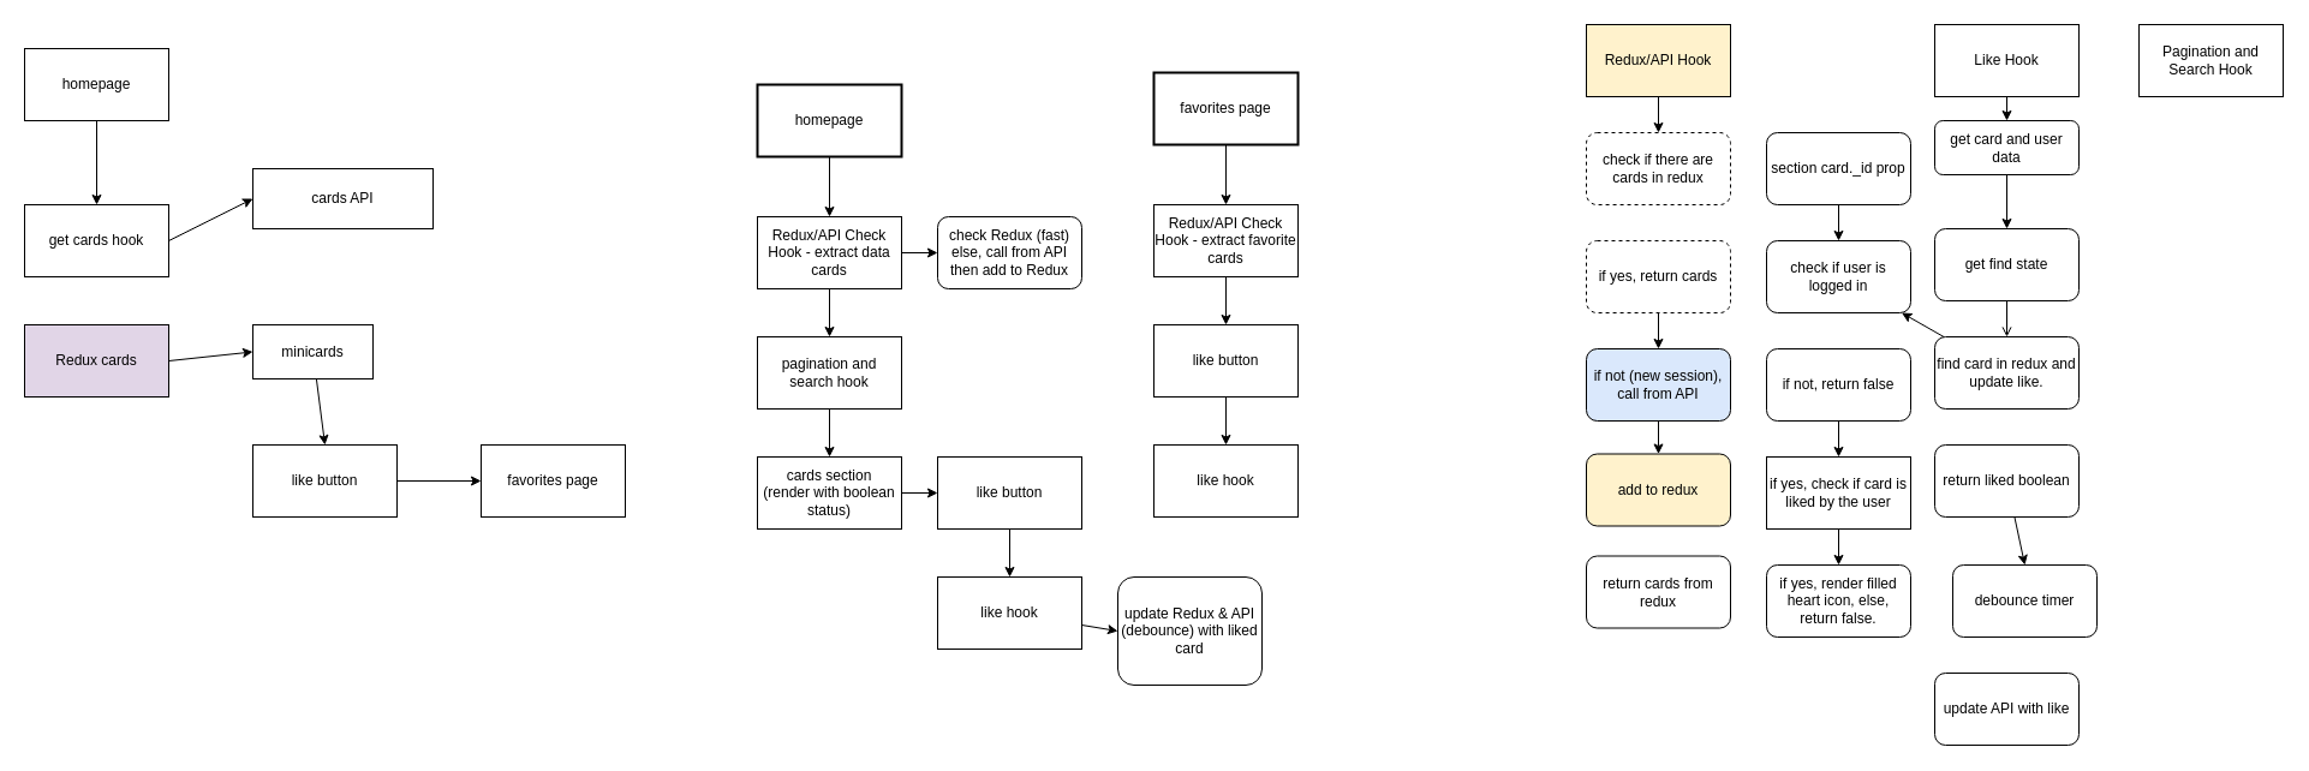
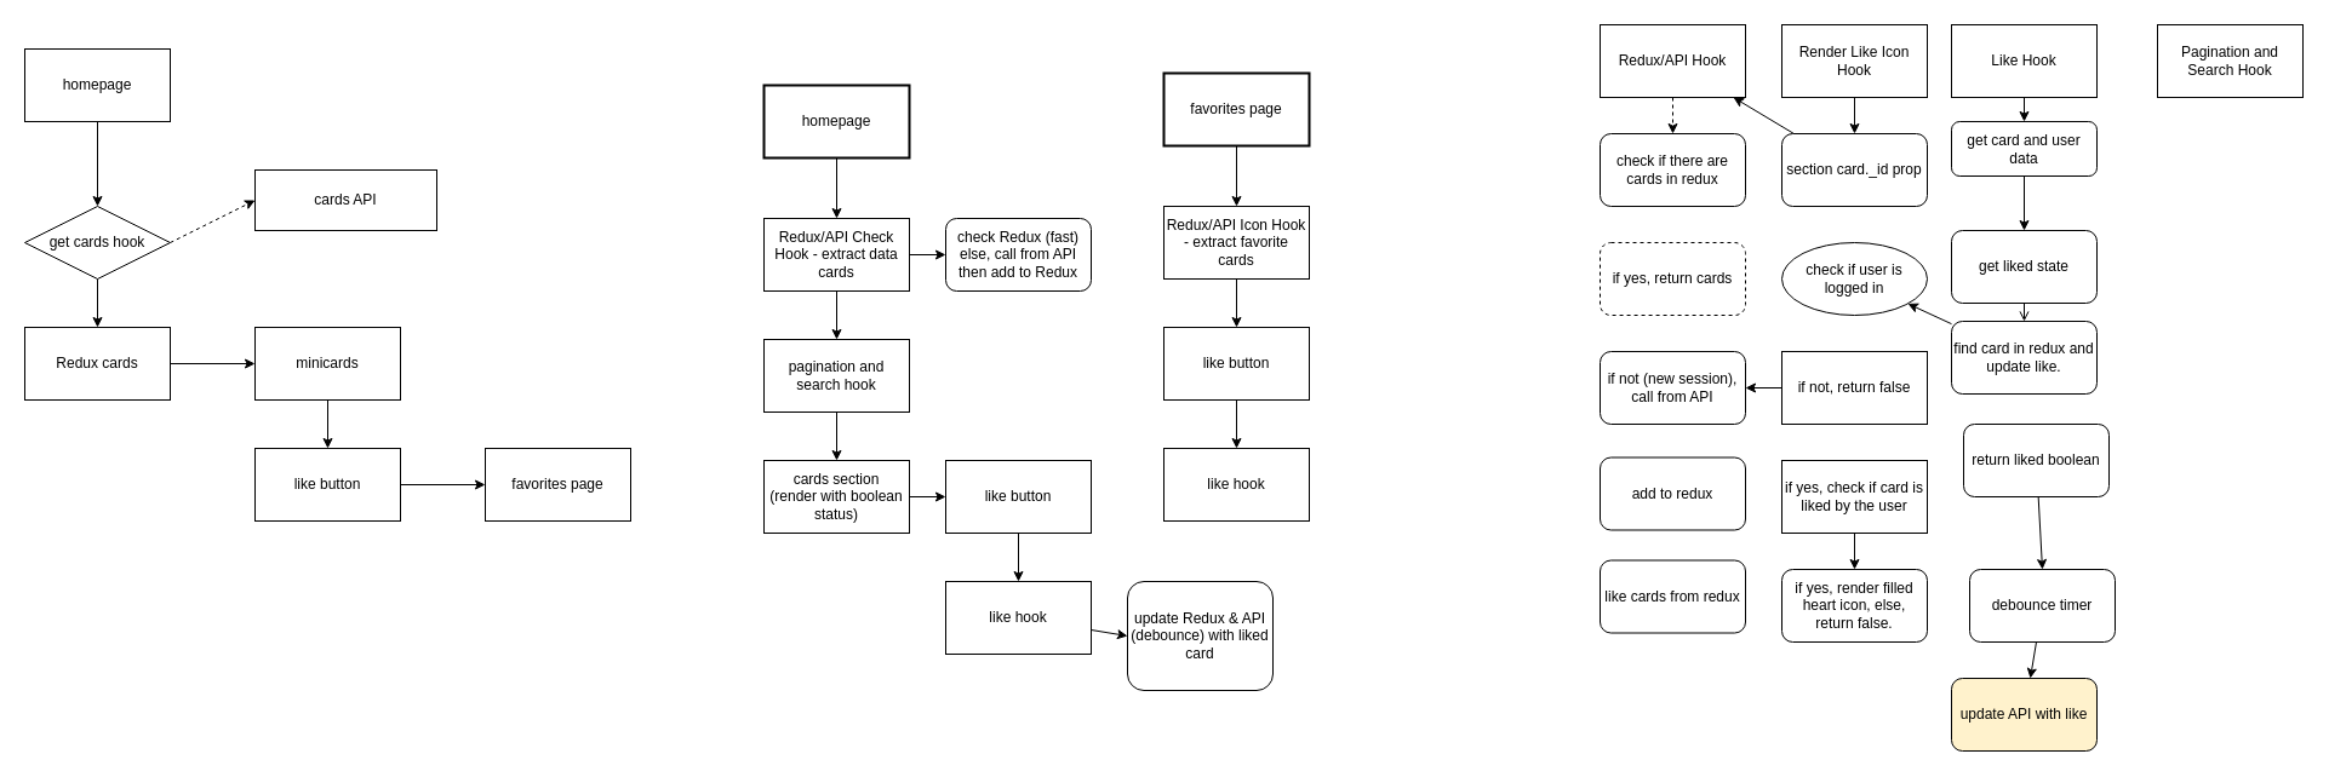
- <mxCell id="56" value="Redux/API Hook" style="whiteSpace=wrap;html=1;fillColor=#fff2cc;" parent="1" vertex="1"><mxGeometry x="1320" y="20" width="120" height="60" as="geometry" /></mxCell>
+ <mxCell id="56" value="Redux/API Hook" style="whiteSpace=wrap;html=1;" parent="1" vertex="1"><mxGeometry x="1320" y="20" width="120" height="60" as="geometry" /></mxCell>
+ <mxCell id="64" value="Render Like Icon Hook" style="whiteSpace=wrap;html=1;" vertex="1" parent="1"><mxGeometry x="1470" y="20" width="120" height="60" as="geometry" /></mxCell>
+ <mxCell id="63" style="edgeStyle=none;html=1;entryX=0.5;entryY=0;entryDx=0;entryDy=0;" edge="1" source="64" target="61" parent="1"><mxGeometry relative="1" as="geometry" /></mxCell>
- <mxCell id="55" style="edgeStyle=none;html=1;exitX=0.5;exitY=1;exitDx=0;exitDy=0;entryX=0.5;entryY=0;entryDx=0;entryDy=0;" parent="1" source="56" target="37" edge="1"><mxGeometry relative="1" as="geometry" /></mxCell>
+ <mxCell id="55" style="edgeStyle=none;html=1;exitX=0.5;exitY=1;exitDx=0;exitDy=0;entryX=0.5;entryY=0;entryDx=0;entryDy=0;dashed=1;" parent="1" source="56" target="37" edge="1"><mxGeometry relative="1" as="geometry" /></mxCell>
- <mxCell id="37" value="check if there are cards in redux" style="whiteSpace=wrap;html=1;strokeColor=light-dark(#000000,#99FF99);rounded=1;dashed=1;" parent="1" vertex="1"><mxGeometry x="1320" y="110" width="120" height="60" as="geometry" /></mxCell>
+ <mxCell id="37" value="check if there are cards in redux" style="whiteSpace=wrap;html=1;strokeColor=light-dark(#000000,#99FF99);rounded=1;" parent="1" vertex="1"><mxGeometry x="1320" y="110" width="120" height="60" as="geometry" /></mxCell>
- <mxCell id="60" value="" style="edgeStyle=none;html=1;" edge="1" source="61" target="62" parent="1"><mxGeometry relative="1" as="geometry" /></mxCell>
+ <mxCell id="60" value="" style="edgeStyle=none;html=1;" edge="1" source="61" target="56" parent="1"><mxGeometry relative="1" as="geometry" /></mxCell>
- <mxCell id="11" style="edgeStyle=none;html=1;exitX=1;exitY=0.5;exitDx=0;exitDy=0;entryX=0;entryY=0.5;entryDx=0;entryDy=0;" parent="1" source="12" target="2" edge="1"><mxGeometry relative="1" as="geometry" /></mxCell>
+ <mxCell id="11" style="edgeStyle=none;html=1;exitX=1;exitY=0.5;exitDx=0;exitDy=0;entryX=0;entryY=0.5;entryDx=0;entryDy=0;dashed=1;" parent="1" source="12" target="2" edge="1"><mxGeometry relative="1" as="geometry" /></mxCell>
- <mxCell id="12" value="get cards hook" style="rounded=0;whiteSpace=wrap;html=1;" parent="1" vertex="1"><mxGeometry x="20" y="170" width="120" height="60" as="geometry" /></mxCell>
+ <mxCell id="12" value="get cards hook" style="rhombus;whiteSpace=wrap;html=1;" parent="1" vertex="1"><mxGeometry x="20" y="170" width="120" height="60" as="geometry" /></mxCell>
- <mxCell id="34" value="Redux/API Check Hook - extract favorite cards" style="whiteSpace=wrap;html=1;rounded=0;strokeColor=light-dark(#000000,#99FFFF);" parent="1" vertex="1"><mxGeometry x="960" y="170" width="120" height="60" as="geometry" /></mxCell>
+ <mxCell id="34" value="Redux/API Icon Hook - extract favorite cards" style="whiteSpace=wrap;html=1;rounded=0;strokeColor=light-dark(#000000,#99FFFF);" parent="1" vertex="1"><mxGeometry x="960" y="170" width="120" height="60" as="geometry" /></mxCell>
- <mxCell id="47" value="get find state" style="whiteSpace=wrap;html=1;strokeColor=light-dark(#000000,#99FF99);rounded=1;" parent="1" vertex="1"><mxGeometry x="1610" y="190" width="120" height="60" as="geometry" /></mxCell>
+ <mxCell id="47" value="get liked state" style="whiteSpace=wrap;html=1;strokeColor=light-dark(#000000,#99FF99);rounded=1;" parent="1" vertex="1"><mxGeometry x="1610" y="190" width="120" height="60" as="geometry" /></mxCell>
- <mxCell id="62" value="check if user is logged in" style="whiteSpace=wrap;html=1;strokeColor=light-dark(#000000,#99FF99);rounded=1;" vertex="1" parent="1"><mxGeometry x="1470" y="200" width="120" height="60" as="geometry" /></mxCell>
+ <mxCell id="62" value="check if user is logged in" style="ellipse;whiteSpace=wrap;html=1;strokeColor=light-dark(#000000,#99FF99);" vertex="1" parent="1"><mxGeometry x="1470" y="200" width="120" height="60" as="geometry" /></mxCell>
+ <mxCell id="10" style="edgeStyle=none;html=1;" parent="1" source="12" target="4" edge="1"><mxGeometry relative="1" as="geometry" /></mxCell>
- <mxCell id="38" value="" style="edgeStyle=none;html=1;entryX=0.5;entryY=0;entryDx=0;entryDy=0;" parent="1" source="39" target="41" edge="1"><mxGeometry relative="1" as="geometry"><mxPoint x="1380" y="290" as="targetPoint" /></mxGeometry></mxCell>
- <mxCell id="9" value="minicards" style="rounded=0;whiteSpace=wrap;html=1;" parent="1" vertex="1"><mxGeometry x="210" y="270" width="100" height="45" as="geometry" /></mxCell>
+ <mxCell id="9" value="minicards" style="rounded=0;whiteSpace=wrap;html=1;" parent="1" vertex="1"><mxGeometry x="210" y="270" width="120" height="60" as="geometry" /></mxCell>
- <mxCell id="4" value="Redux cards" style="rounded=0;whiteSpace=wrap;html=1;fillColor=#e1d5e7;" parent="1" vertex="1"><mxGeometry x="20" y="270" width="120" height="60" as="geometry" /></mxCell>
+ <mxCell id="4" value="Redux cards" style="rounded=0;whiteSpace=wrap;html=1;" parent="1" vertex="1"><mxGeometry x="20" y="270" width="120" height="60" as="geometry" /></mxCell>
- <mxCell id="52" value="find card in redux and update like." style="whiteSpace=wrap;html=1;strokeColor=light-dark(#000000,#99FF99);rounded=1;" parent="1" vertex="1"><mxGeometry x="1610" y="280" width="120" height="60" as="geometry" /></mxCell>
+ <mxCell id="52" value="find card in redux and update like." style="whiteSpace=wrap;html=1;strokeColor=light-dark(#000000,#99FF99);rounded=1;" parent="1" vertex="1"><mxGeometry x="1610" y="265" width="120" height="60" as="geometry" /></mxCell>
- <mxCell id="41" value="if not (new session), call from API" style="whiteSpace=wrap;html=1;strokeColor=light-dark(#000000,#99FF99);rounded=1;fillColor=#dae8fc;" parent="1" vertex="1"><mxGeometry x="1320" y="290" width="120" height="60" as="geometry" /></mxCell>
+ <mxCell id="41" value="if not (new session), call from API" style="whiteSpace=wrap;html=1;strokeColor=light-dark(#000000,#99FF99);rounded=1;" parent="1" vertex="1"><mxGeometry x="1320" y="290" width="120" height="60" as="geometry" /></mxCell>
- <mxCell id="69" value="if not, return false" style="whiteSpace=wrap;html=1;strokeColor=light-dark(#000000,#99FF99);rounded=1;" vertex="1" parent="1"><mxGeometry x="1470" y="290" width="120" height="60" as="geometry" /></mxCell>
+ <mxCell id="69" value="if not, return false" style="whiteSpace=wrap;html=1;strokeColor=light-dark(#000000,#99FF99);rounded=0;" vertex="1" parent="1"><mxGeometry x="1470" y="290" width="120" height="60" as="geometry" /></mxCell>
- <mxCell id="40" value="" style="edgeStyle=none;html=1;" parent="1" source="41" target="42" edge="1"><mxGeometry relative="1" as="geometry" /></mxCell>
- <mxCell id="68" style="edgeStyle=none;html=1;entryX=0.5;entryY=0;entryDx=0;entryDy=0;" edge="1" parent="1" source="69" target="66"><mxGeometry relative="1" as="geometry" /></mxCell>
+ <mxCell id="68" style="edgeStyle=none;html=1;" edge="1" parent="1" source="69" target="41"><mxGeometry relative="1" as="geometry" /></mxCell>
- <mxCell id="54" value="return liked boolean" style="whiteSpace=wrap;html=1;strokeColor=light-dark(#000000,#99FF99);rounded=1;" parent="1" vertex="1"><mxGeometry x="1610" y="370" width="120" height="60" as="geometry" /></mxCell>
+ <mxCell id="54" value="return liked boolean" style="whiteSpace=wrap;html=1;strokeColor=light-dark(#000000,#99FF99);rounded=1;" parent="1" vertex="1"><mxGeometry x="1620" y="350" width="120" height="60" as="geometry" /></mxCell>
- <mxCell id="42" value="add to redux" style="whiteSpace=wrap;html=1;strokeColor=light-dark(#000000,#99FF99);rounded=1;fillColor=#fff2cc;" parent="1" vertex="1"><mxGeometry x="1320" y="377.5" width="120" height="60" as="geometry" /></mxCell>
+ <mxCell id="42" value="add to redux" style="whiteSpace=wrap;html=1;strokeColor=light-dark(#000000,#99FF99);rounded=1;" parent="1" vertex="1"><mxGeometry x="1320" y="377.5" width="120" height="60" as="geometry" /></mxCell>
- <mxCell id="43" value="return cards from redux" style="whiteSpace=wrap;html=1;strokeColor=light-dark(#000000,#99FF99);rounded=1;" parent="1" vertex="1"><mxGeometry x="1320" y="462.5" width="120" height="60" as="geometry" /></mxCell>
+ <mxCell id="43" value="like cards from redux" style="whiteSpace=wrap;html=1;strokeColor=light-dark(#000000,#99FF99);rounded=1;" parent="1" vertex="1"><mxGeometry x="1320" y="462.5" width="120" height="60" as="geometry" /></mxCell>
+ <mxCell id="48" value="" style="edgeStyle=none;html=1;" parent="1" source="49" target="50" edge="1"><mxGeometry relative="1" as="geometry" /></mxCell>
- <mxCell id="50" value="update API with like" style="whiteSpace=wrap;html=1;strokeColor=light-dark(#000000,#99FF99);rounded=1;" parent="1" vertex="1"><mxGeometry x="1610" y="560" width="120" height="60" as="geometry" /></mxCell>
+ <mxCell id="50" value="update API with like" style="whiteSpace=wrap;html=1;strokeColor=light-dark(#000000,#99FF99);rounded=1;fillColor=#fff2cc;" parent="1" vertex="1"><mxGeometry x="1610" y="560" width="120" height="60" as="geometry" /></mxCell>
